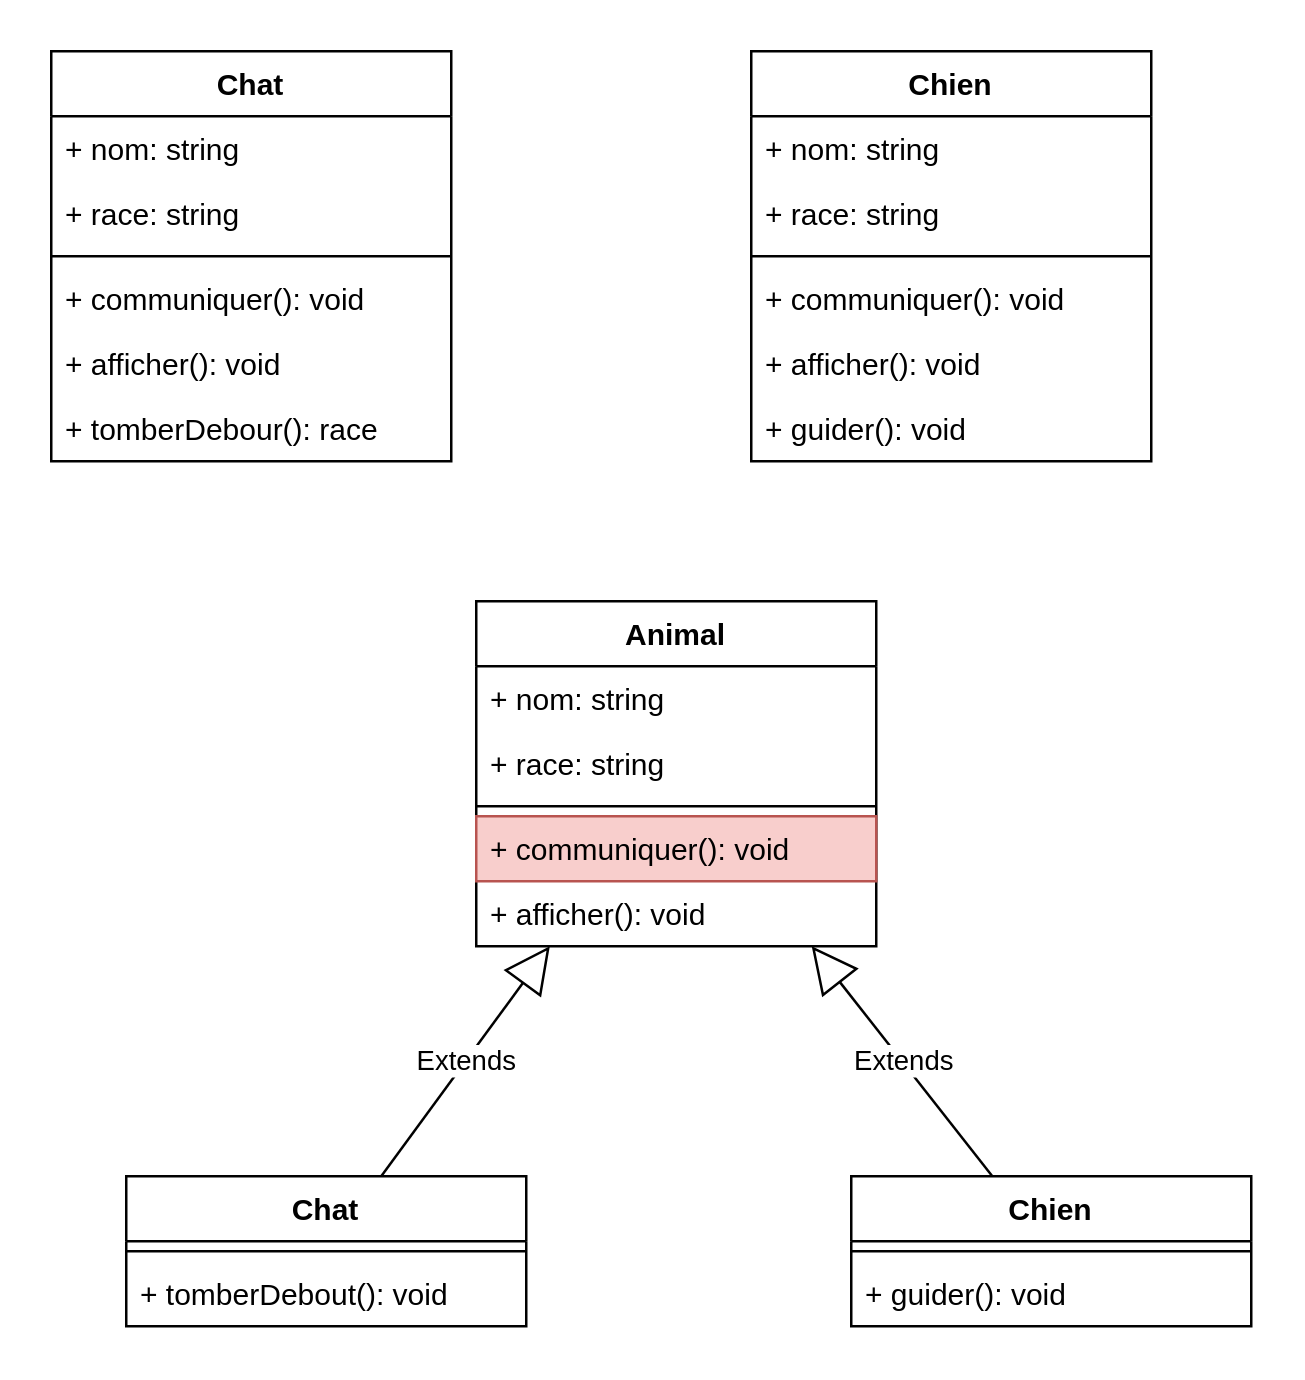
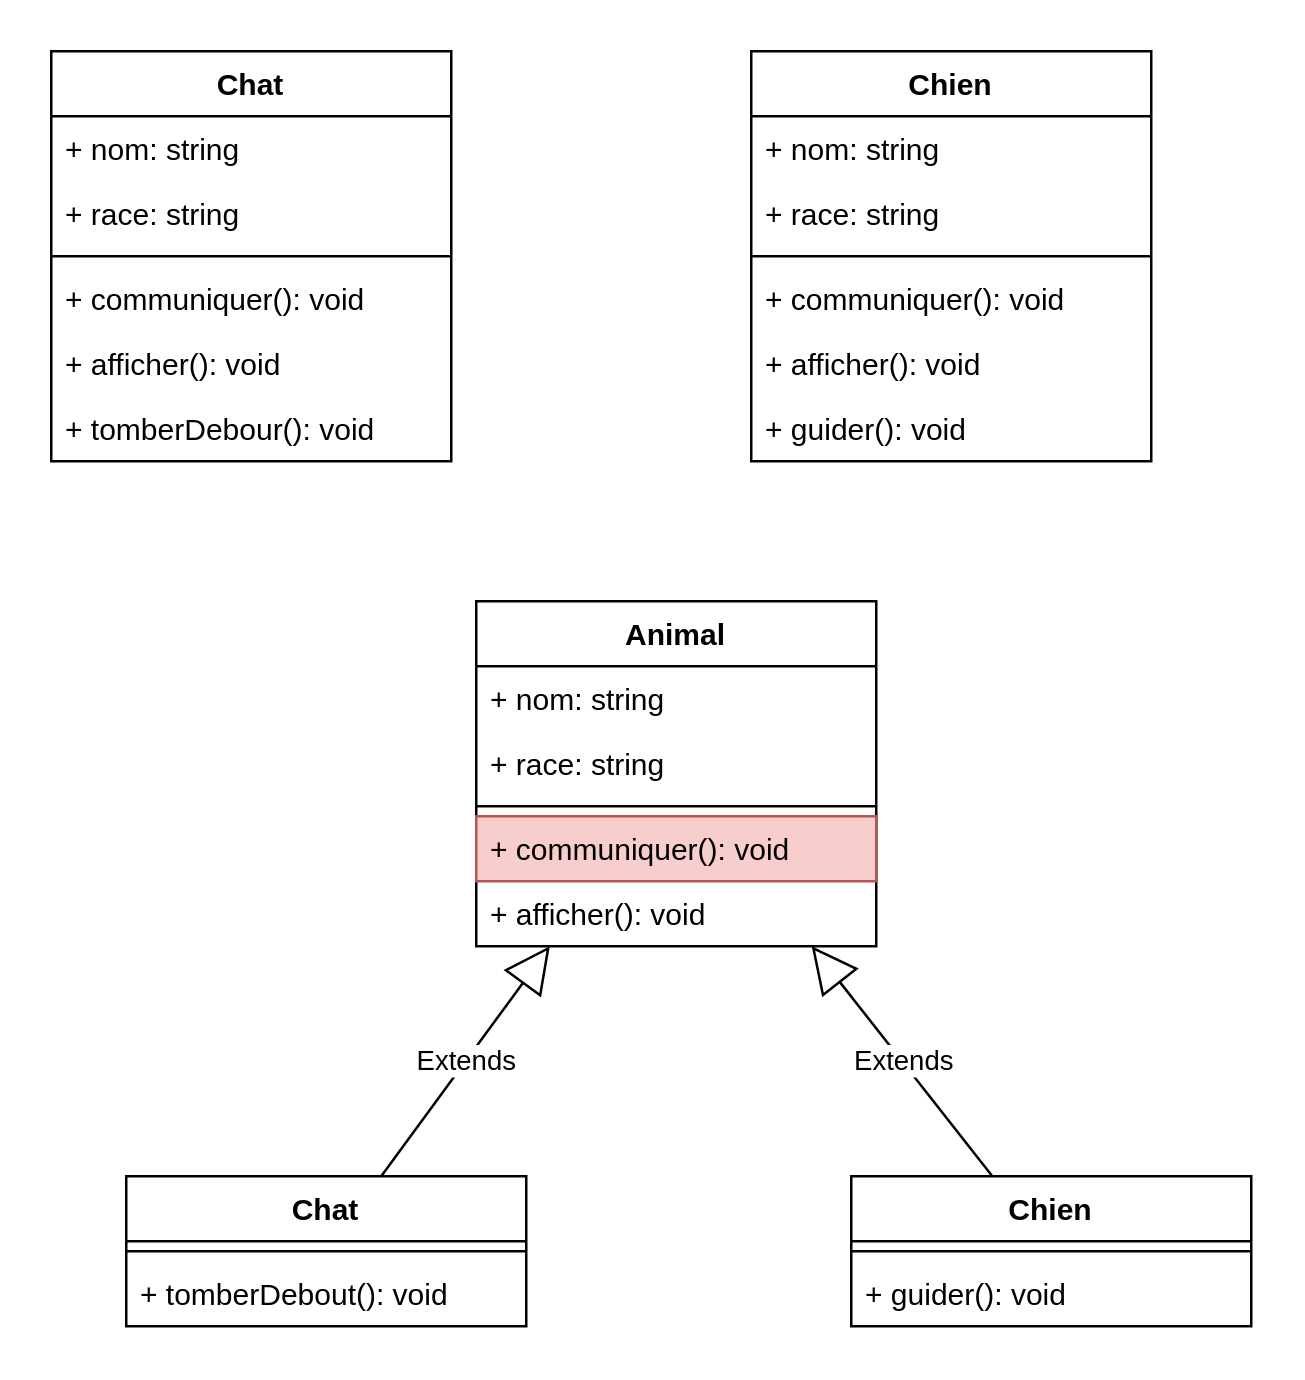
- <mxCell id="8" value="+ tomberDebour(): race" style="text;strokeColor=none;fillColor=none;align=left;verticalAlign=top;spacingLeft=4;spacingRight=4;overflow=hidden;rotatable=0;points=[[0,0.5],[1,0.5]];portConstraint=eastwest;whiteSpace=wrap;html=1;" vertex="1" parent="2"><mxGeometry y="138" width="160" height="26" as="geometry" /></mxCell>
+ <mxCell id="8" value="+ tomberDebour(): void" style="text;strokeColor=none;fillColor=none;align=left;verticalAlign=top;spacingLeft=4;spacingRight=4;overflow=hidden;rotatable=0;points=[[0,0.5],[1,0.5]];portConstraint=eastwest;whiteSpace=wrap;html=1;" vertex="1" parent="2"><mxGeometry y="138" width="160" height="26" as="geometry" /></mxCell>
